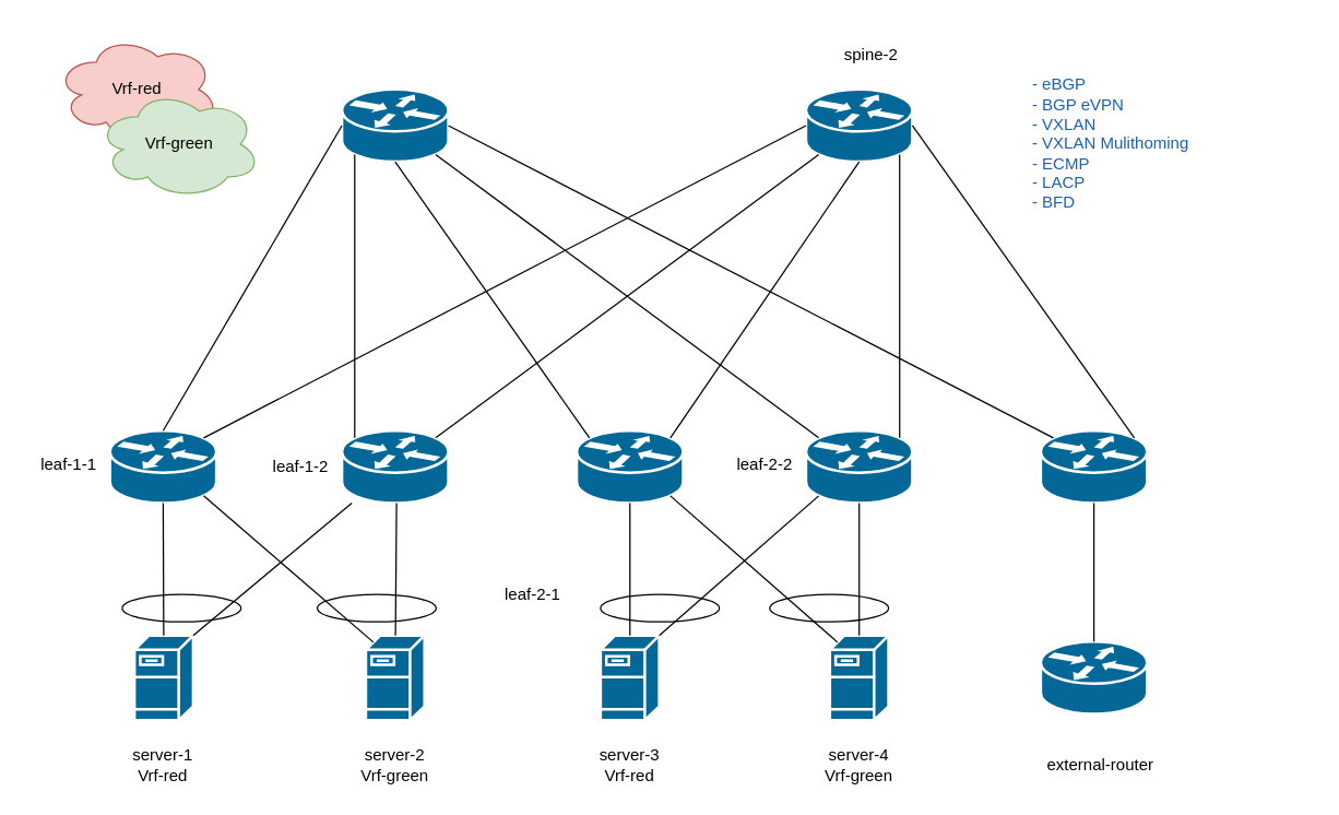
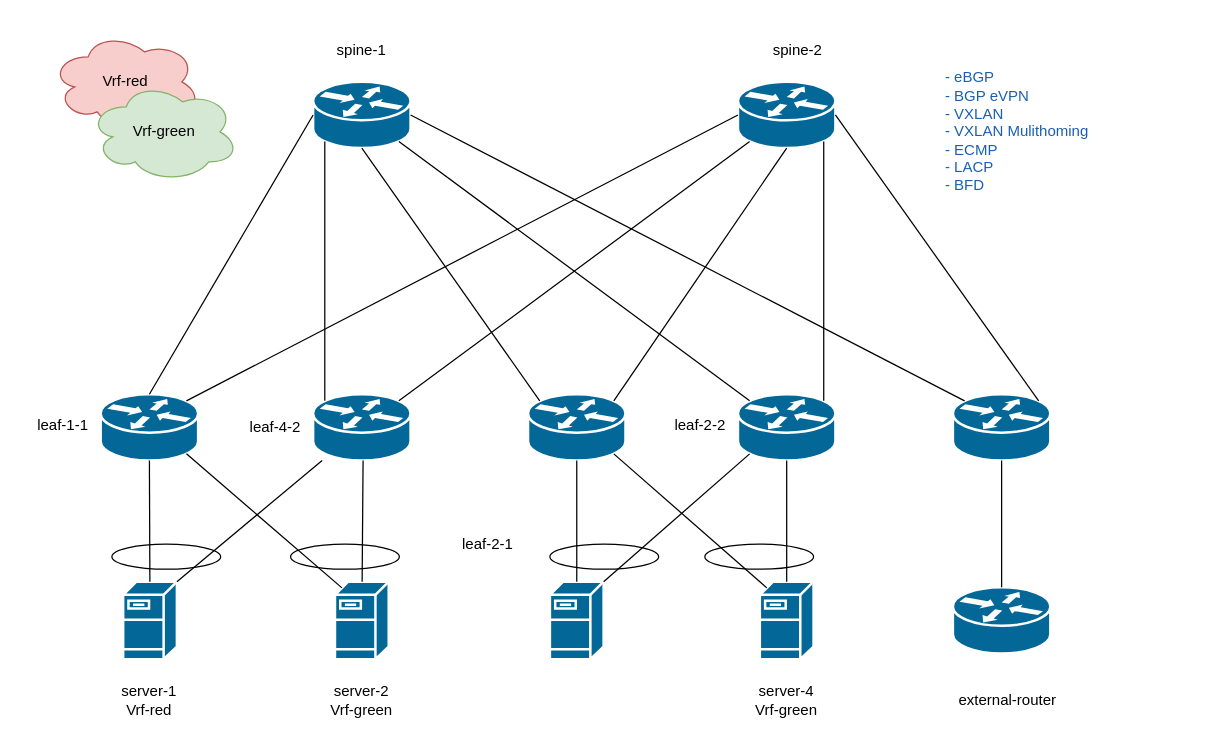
+ <mxCell id="19" value="&lt;div&gt;spine-1&lt;/div&gt;" style="text;html=1;align=center;verticalAlign=middle;whiteSpace=wrap;rounded=0;" vertex="1" parent="1"><mxGeometry x="259" y="25" width="60" height="30" as="geometry" /></mxCell>
- <mxCell id="22" value="&lt;div&gt;leaf-1-2&lt;/div&gt;" style="text;html=1;align=center;verticalAlign=middle;whiteSpace=wrap;rounded=0;" vertex="1" parent="1"><mxGeometry x="190" y="326.5" width="60" height="30" as="geometry" /></mxCell>
+ <mxCell id="22" value="&lt;div&gt;leaf-4-2&lt;/div&gt;" style="text;html=1;align=center;verticalAlign=middle;whiteSpace=wrap;rounded=0;" vertex="1" parent="1"><mxGeometry x="190" y="326.5" width="60" height="30" as="geometry" /></mxCell>
- <mxCell id="42" value="&lt;div&gt;server-3&lt;/div&gt;&lt;div&gt;Vrf-red&lt;br&gt;&lt;/div&gt;" style="text;html=1;align=center;verticalAlign=middle;whiteSpace=wrap;rounded=0;" vertex="1" parent="1"><mxGeometry x="431" y="545" width="60" height="30" as="geometry" /></mxCell>
